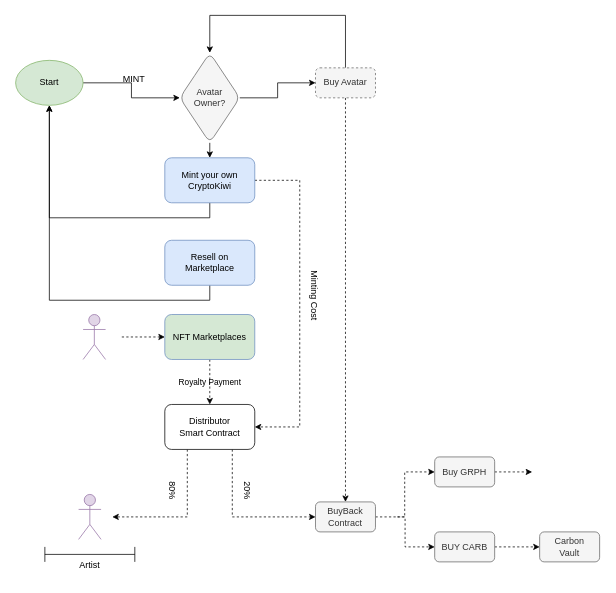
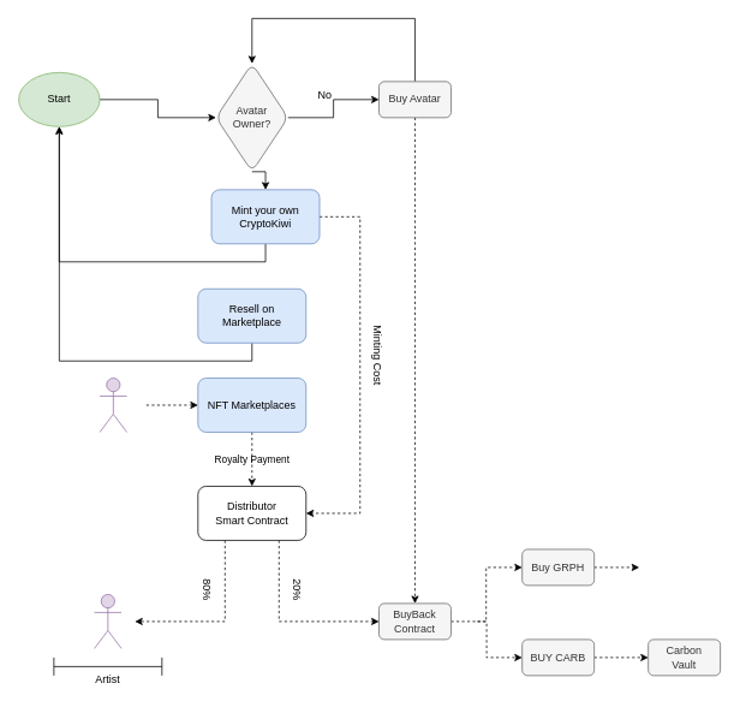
- <mxCell id="19" value="MINT" style="text;html=1;strokeColor=none;fillColor=none;align=center;verticalAlign=middle;whiteSpace=wrap;rounded=0;labelBackgroundColor=none;" parent="1" vertex="1"><mxGeometry x="148" y="90" width="60" height="30" as="geometry" /></mxCell>
+ <mxCell id="10" value="No" style="text;html=1;strokeColor=none;fillColor=none;align=center;verticalAlign=middle;whiteSpace=wrap;rounded=0;labelBackgroundColor=none;" parent="1" vertex="1"><mxGeometry x="330" y="90" width="60" height="30" as="geometry" /></mxCell>
- <mxCell id="7" value="Buy Avatar" style="rounded=1;whiteSpace=wrap;html=1;glass=0;fillColor=#f5f5f5;fontColor=#333333;strokeColor=#666666;dashed=1;" parent="1" vertex="1"><mxGeometry x="420" y="90" width="80" height="40" as="geometry" /></mxCell>
+ <mxCell id="7" value="Buy Avatar" style="rounded=1;whiteSpace=wrap;html=1;glass=0;fillColor=#f5f5f5;fontColor=#333333;strokeColor=#666666;" parent="1" vertex="1"><mxGeometry x="420" y="90" width="80" height="40" as="geometry" /></mxCell>
- <mxCell id="13" value="Mint your own CryptoKiwi" style="rounded=1;whiteSpace=wrap;html=1;verticalAlign=middle;fillColor=#dae8fc;strokeColor=#6c8ebf;" parent="1" vertex="1"><mxGeometry x="219" y="210" width="120" height="60" as="geometry" /></mxCell>
+ <mxCell id="13" value="Mint your own CryptoKiwi" style="rounded=1;whiteSpace=wrap;html=1;verticalAlign=middle;fillColor=#dae8fc;strokeColor=#6c8ebf;" parent="1" vertex="1"><mxGeometry x="234" y="210" width="120" height="60" as="geometry" /></mxCell>
- <mxCell id="18" value="NFT Marketplaces" style="rounded=1;whiteSpace=wrap;html=1;verticalAlign=middle;fillColor=#d5e8d4;strokeColor=#6c8ebf;" parent="1" vertex="1"><mxGeometry x="219" y="419" width="120" height="60" as="geometry" /></mxCell>
+ <mxCell id="18" value="NFT Marketplaces" style="rounded=1;whiteSpace=wrap;html=1;verticalAlign=middle;fillColor=#dae8fc;strokeColor=#6c8ebf;" parent="1" vertex="1"><mxGeometry x="219" y="419" width="120" height="60" as="geometry" /></mxCell>
